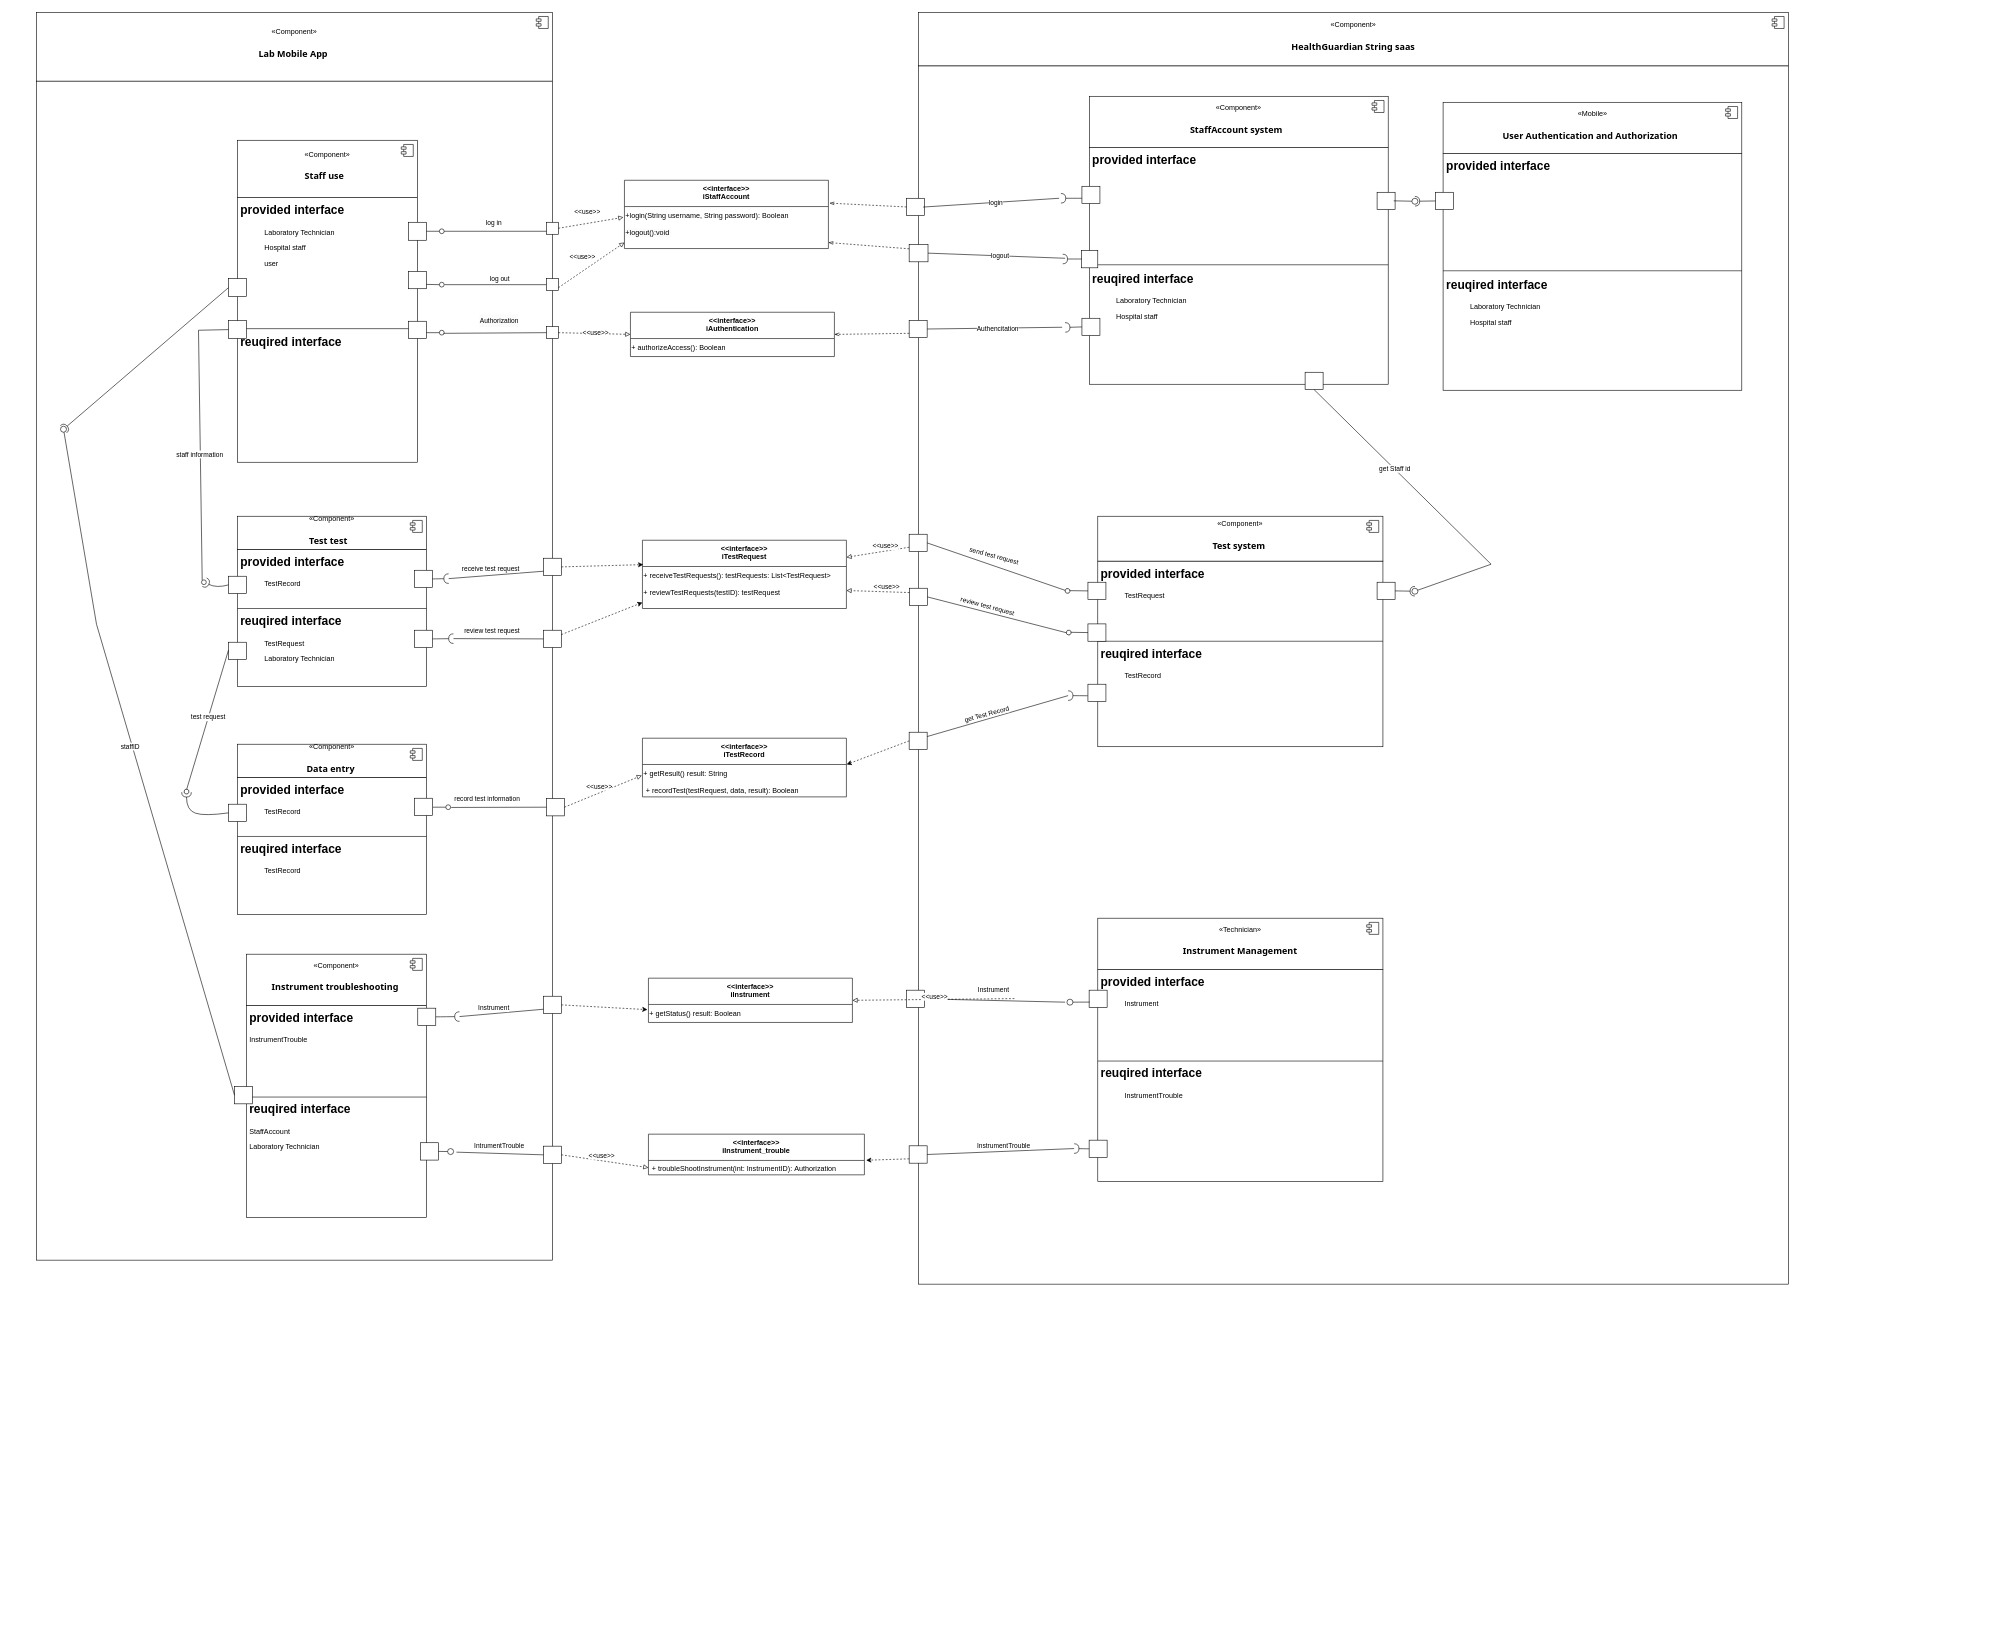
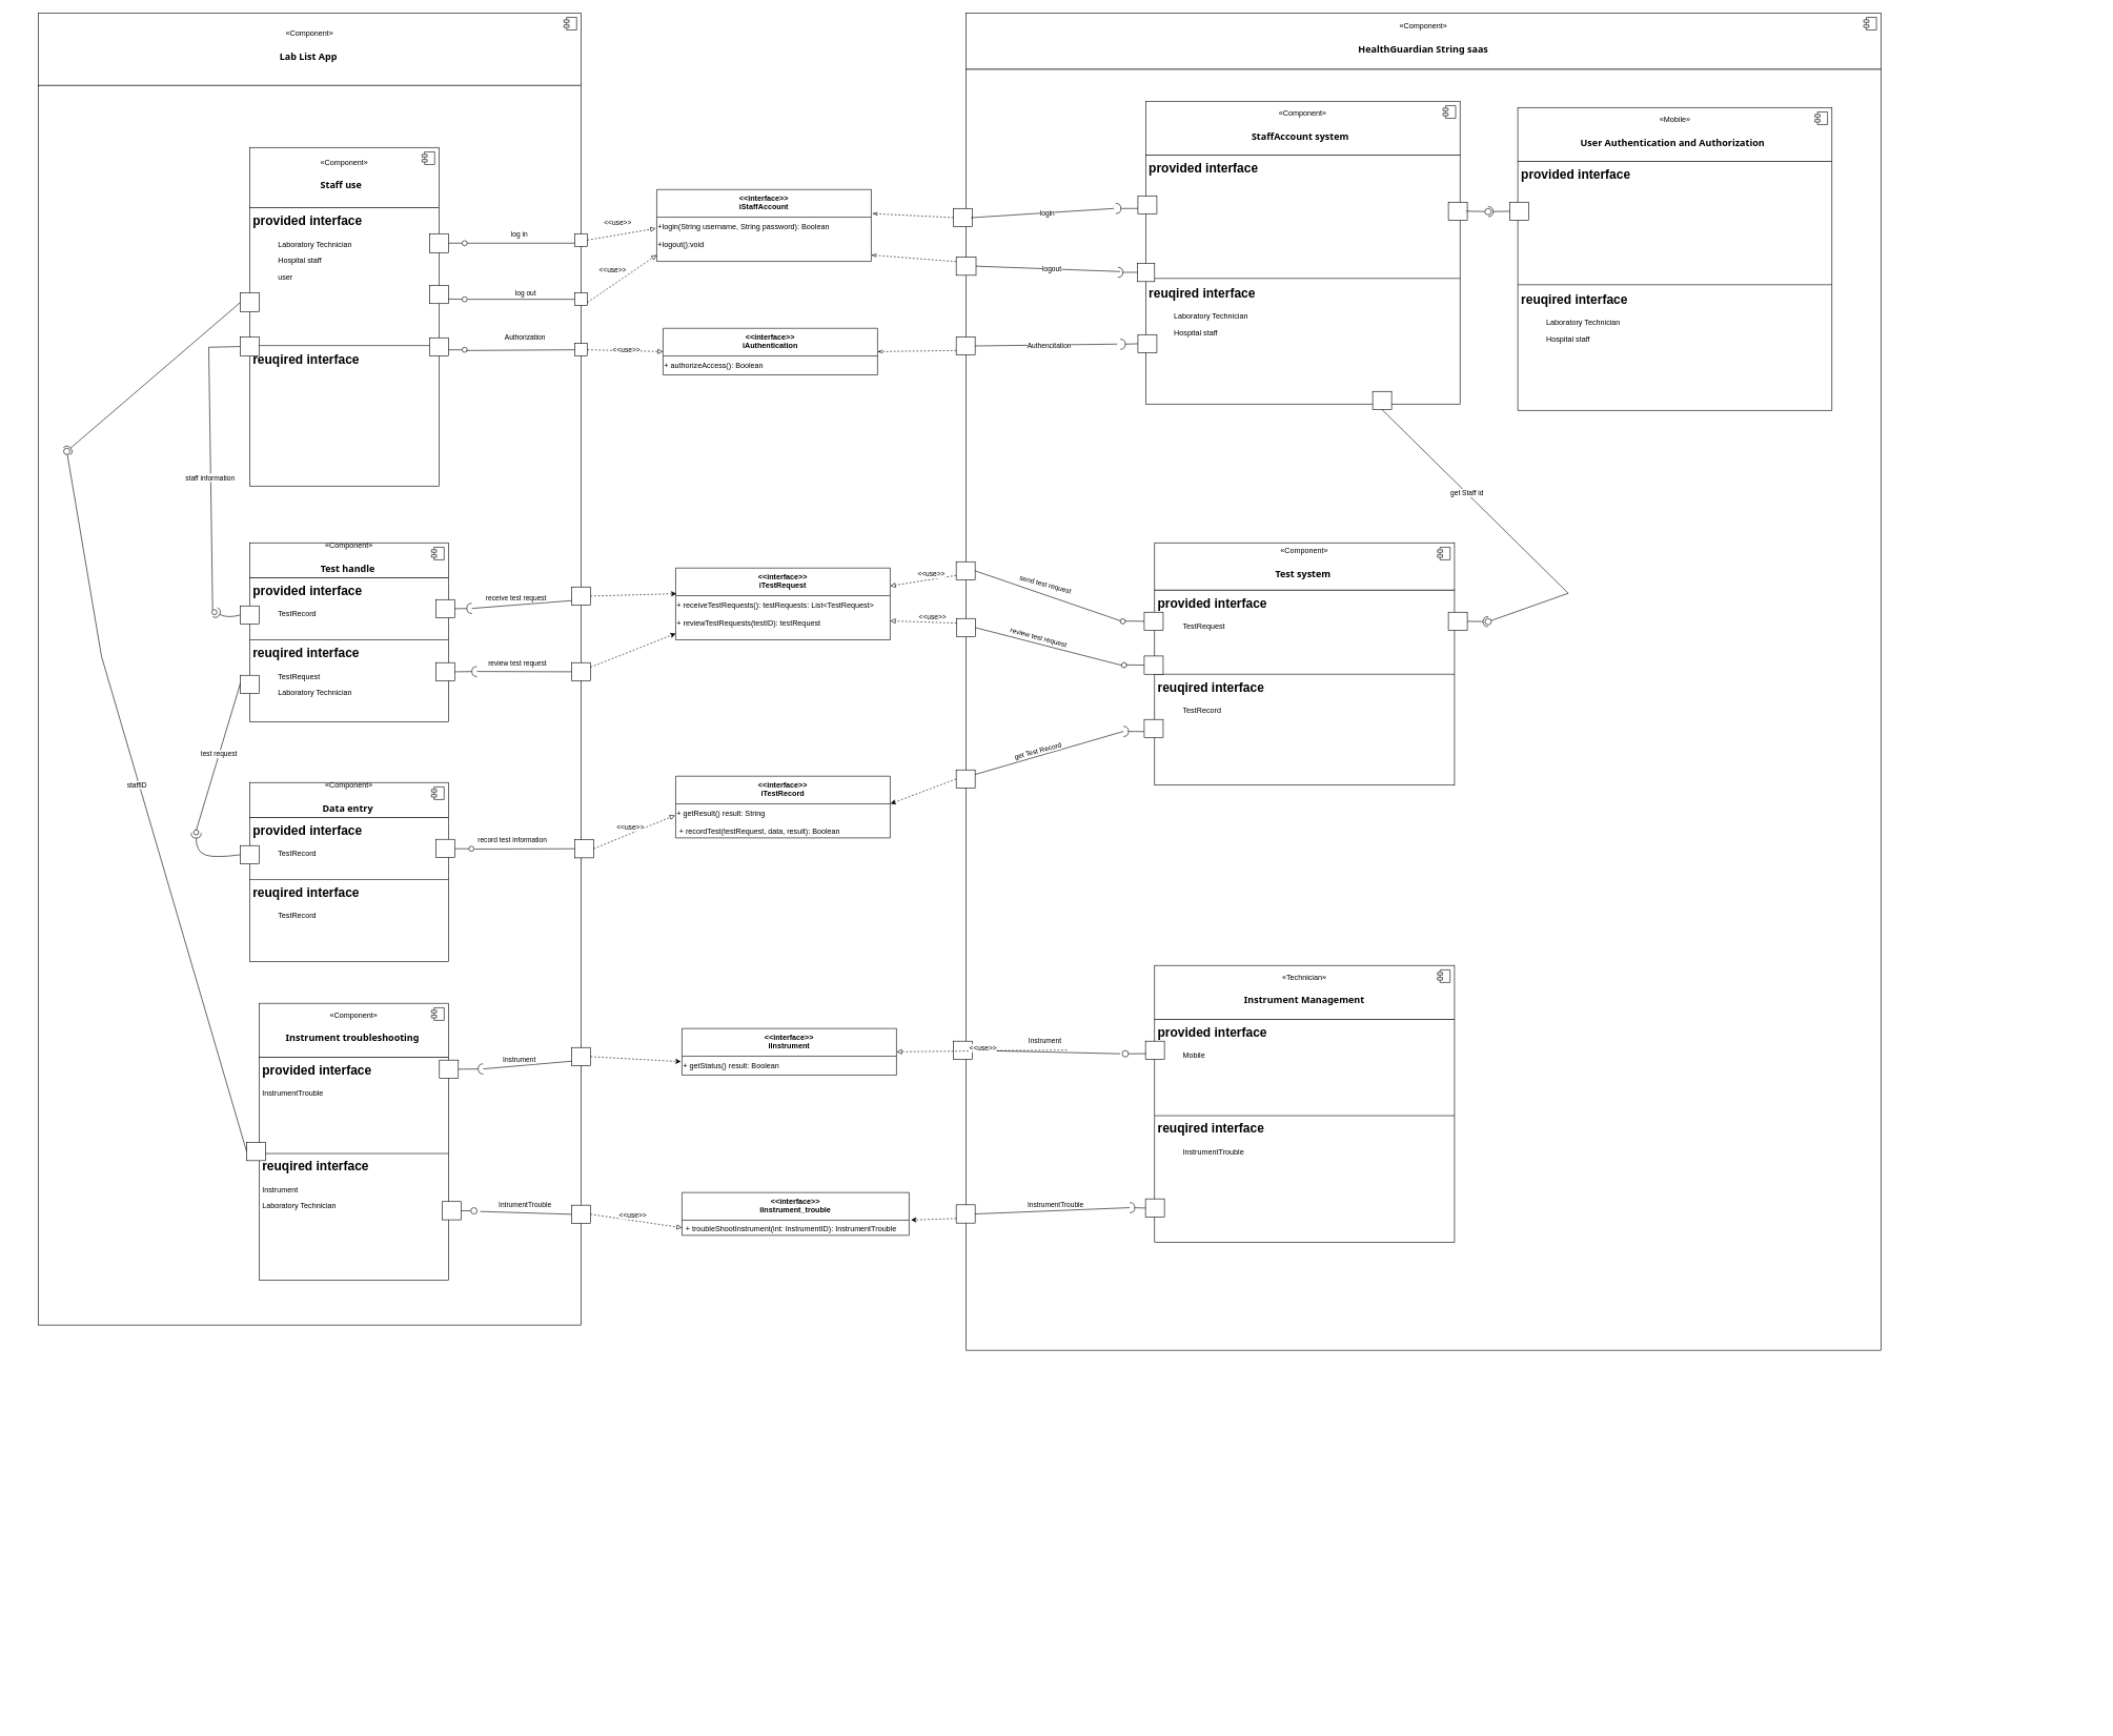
- <mxCell id="3" value="«Component»&lt;br&gt;&lt;h3 style=&quot;border: 0px solid rgb(217, 217, 227); box-sizing: border-box; --tw-border-spacing-x: 0; --tw-border-spacing-y: 0; --tw-translate-x: 0; --tw-translate-y: 0; --tw-rotate: 0; --tw-skew-x: 0; --tw-skew-y: 0; --tw-scale-x: 1; --tw-scale-y: 1; --tw-pan-x: ; --tw-pan-y: ; --tw-pinch-zoom: ; --tw-scroll-snap-strictness: proximity; --tw-gradient-from-position: ; --tw-gradient-via-position: ; --tw-gradient-to-position: ; --tw-ordinal: ; --tw-slashed-zero: ; --tw-numeric-figure: ; --tw-numeric-spacing: ; --tw-numeric-fraction: ; --tw-ring-inset: ; --tw-ring-offset-width: 0px; --tw-ring-offset-color: #fff; --tw-ring-color: rgba(69,89,164,.5); --tw-ring-offset-shadow: 0 0 transparent; --tw-ring-shadow: 0 0 transparent; --tw-shadow: 0 0 transparent; --tw-shadow-colored: 0 0 transparent; --tw-blur: ; --tw-brightness: ; --tw-contrast: ; --tw-grayscale: ; --tw-hue-rotate: ; --tw-invert: ; --tw-saturate: ; --tw-sepia: ; --tw-drop-shadow: ; --tw-backdrop-blur: ; --tw-backdrop-brightness: ; --tw-backdrop-contrast: ; --tw-backdrop-grayscale: ; --tw-backdrop-hue-rotate: ; --tw-backdrop-invert: ; --tw-backdrop-opacity: ; --tw-backdrop-saturate: ; --tw-backdrop-sepia: ; font-size: 1.25em; margin: 1rem 0px 0.5rem; line-height: 1.6; color: var(--tw-prose-headings); font-family: Söhne, ui-sans-serif, system-ui, -apple-system, &amp;quot;Segoe UI&amp;quot;, Roboto, Ubuntu, Cantarell, &amp;quot;Noto Sans&amp;quot;, sans-serif, &amp;quot;Helvetica Neue&amp;quot;, Arial, &amp;quot;Apple Color Emoji&amp;quot;, &amp;quot;Segoe UI Emoji&amp;quot;, &amp;quot;Segoe UI Symbol&amp;quot;, &amp;quot;Noto Color Emoji&amp;quot;; text-align: start;&quot;&gt;Lab Mobile App&amp;nbsp;&lt;/h3&gt;" style="html=1;dropTarget=0;whiteSpace=wrap;" parent="2" vertex="1"><mxGeometry x="40" y="-10" width="860" height="114.85" as="geometry" /></mxCell>
+ <mxCell id="3" value="«Component»&lt;br&gt;&lt;h3 style=&quot;border: 0px solid rgb(217, 217, 227); box-sizing: border-box; --tw-border-spacing-x: 0; --tw-border-spacing-y: 0; --tw-translate-x: 0; --tw-translate-y: 0; --tw-rotate: 0; --tw-skew-x: 0; --tw-skew-y: 0; --tw-scale-x: 1; --tw-scale-y: 1; --tw-pan-x: ; --tw-pan-y: ; --tw-pinch-zoom: ; --tw-scroll-snap-strictness: proximity; --tw-gradient-from-position: ; --tw-gradient-via-position: ; --tw-gradient-to-position: ; --tw-ordinal: ; --tw-slashed-zero: ; --tw-numeric-figure: ; --tw-numeric-spacing: ; --tw-numeric-fraction: ; --tw-ring-inset: ; --tw-ring-offset-width: 0px; --tw-ring-offset-color: #fff; --tw-ring-color: rgba(69,89,164,.5); --tw-ring-offset-shadow: 0 0 transparent; --tw-ring-shadow: 0 0 transparent; --tw-shadow: 0 0 transparent; --tw-shadow-colored: 0 0 transparent; --tw-blur: ; --tw-brightness: ; --tw-contrast: ; --tw-grayscale: ; --tw-hue-rotate: ; --tw-invert: ; --tw-saturate: ; --tw-sepia: ; --tw-drop-shadow: ; --tw-backdrop-blur: ; --tw-backdrop-brightness: ; --tw-backdrop-contrast: ; --tw-backdrop-grayscale: ; --tw-backdrop-hue-rotate: ; --tw-backdrop-invert: ; --tw-backdrop-opacity: ; --tw-backdrop-saturate: ; --tw-backdrop-sepia: ; font-size: 1.25em; margin: 1rem 0px 0.5rem; line-height: 1.6; color: var(--tw-prose-headings); font-family: Söhne, ui-sans-serif, system-ui, -apple-system, &amp;quot;Segoe UI&amp;quot;, Roboto, Ubuntu, Cantarell, &amp;quot;Noto Sans&amp;quot;, sans-serif, &amp;quot;Helvetica Neue&amp;quot;, Arial, &amp;quot;Apple Color Emoji&amp;quot;, &amp;quot;Segoe UI Emoji&amp;quot;, &amp;quot;Segoe UI Symbol&amp;quot;, &amp;quot;Noto Color Emoji&amp;quot;; text-align: start;&quot;&gt;Lab List App&amp;nbsp;&lt;/h3&gt;" style="html=1;dropTarget=0;whiteSpace=wrap;" parent="2" vertex="1"><mxGeometry x="40" y="-10" width="860" height="114.85" as="geometry" /></mxCell>
- <mxCell id="20" value="«Component»&lt;br&gt;&lt;h3 style=&quot;border: 0px solid rgb(217, 217, 227); box-sizing: border-box; --tw-border-spacing-x: 0; --tw-border-spacing-y: 0; --tw-translate-x: 0; --tw-translate-y: 0; --tw-rotate: 0; --tw-skew-x: 0; --tw-skew-y: 0; --tw-scale-x: 1; --tw-scale-y: 1; --tw-pan-x: ; --tw-pan-y: ; --tw-pinch-zoom: ; --tw-scroll-snap-strictness: proximity; --tw-gradient-from-position: ; --tw-gradient-via-position: ; --tw-gradient-to-position: ; --tw-ordinal: ; --tw-slashed-zero: ; --tw-numeric-figure: ; --tw-numeric-spacing: ; --tw-numeric-fraction: ; --tw-ring-inset: ; --tw-ring-offset-width: 0px; --tw-ring-offset-color: #fff; --tw-ring-color: rgba(69,89,164,.5); --tw-ring-offset-shadow: 0 0 transparent; --tw-ring-shadow: 0 0 transparent; --tw-shadow: 0 0 transparent; --tw-shadow-colored: 0 0 transparent; --tw-blur: ; --tw-brightness: ; --tw-contrast: ; --tw-grayscale: ; --tw-hue-rotate: ; --tw-invert: ; --tw-saturate: ; --tw-sepia: ; --tw-drop-shadow: ; --tw-backdrop-blur: ; --tw-backdrop-brightness: ; --tw-backdrop-contrast: ; --tw-backdrop-grayscale: ; --tw-backdrop-hue-rotate: ; --tw-backdrop-invert: ; --tw-backdrop-opacity: ; --tw-backdrop-saturate: ; --tw-backdrop-sepia: ; font-size: 1.25em; margin: 1rem 0px 0.5rem; line-height: 1.6; color: var(--tw-prose-headings); font-family: Söhne, ui-sans-serif, system-ui, -apple-system, &amp;quot;Segoe UI&amp;quot;, Roboto, Ubuntu, Cantarell, &amp;quot;Noto Sans&amp;quot;, sans-serif, &amp;quot;Helvetica Neue&amp;quot;, Arial, &amp;quot;Apple Color Emoji&amp;quot;, &amp;quot;Segoe UI Emoji&amp;quot;, &amp;quot;Segoe UI Symbol&amp;quot;, &amp;quot;Noto Color Emoji&amp;quot;; text-align: start;&quot;&gt;Test test&amp;nbsp;&lt;/h3&gt;" style="html=1;dropTarget=0;whiteSpace=wrap;" parent="16" vertex="1"><mxGeometry width="315" height="55.202" as="geometry" /></mxCell>
+ <mxCell id="20" value="«Component»&lt;br&gt;&lt;h3 style=&quot;border: 0px solid rgb(217, 217, 227); box-sizing: border-box; --tw-border-spacing-x: 0; --tw-border-spacing-y: 0; --tw-translate-x: 0; --tw-translate-y: 0; --tw-rotate: 0; --tw-skew-x: 0; --tw-skew-y: 0; --tw-scale-x: 1; --tw-scale-y: 1; --tw-pan-x: ; --tw-pan-y: ; --tw-pinch-zoom: ; --tw-scroll-snap-strictness: proximity; --tw-gradient-from-position: ; --tw-gradient-via-position: ; --tw-gradient-to-position: ; --tw-ordinal: ; --tw-slashed-zero: ; --tw-numeric-figure: ; --tw-numeric-spacing: ; --tw-numeric-fraction: ; --tw-ring-inset: ; --tw-ring-offset-width: 0px; --tw-ring-offset-color: #fff; --tw-ring-color: rgba(69,89,164,.5); --tw-ring-offset-shadow: 0 0 transparent; --tw-ring-shadow: 0 0 transparent; --tw-shadow: 0 0 transparent; --tw-shadow-colored: 0 0 transparent; --tw-blur: ; --tw-brightness: ; --tw-contrast: ; --tw-grayscale: ; --tw-hue-rotate: ; --tw-invert: ; --tw-saturate: ; --tw-sepia: ; --tw-drop-shadow: ; --tw-backdrop-blur: ; --tw-backdrop-brightness: ; --tw-backdrop-contrast: ; --tw-backdrop-grayscale: ; --tw-backdrop-hue-rotate: ; --tw-backdrop-invert: ; --tw-backdrop-opacity: ; --tw-backdrop-saturate: ; --tw-backdrop-sepia: ; font-size: 1.25em; margin: 1rem 0px 0.5rem; line-height: 1.6; color: var(--tw-prose-headings); font-family: Söhne, ui-sans-serif, system-ui, -apple-system, &amp;quot;Segoe UI&amp;quot;, Roboto, Ubuntu, Cantarell, &amp;quot;Noto Sans&amp;quot;, sans-serif, &amp;quot;Helvetica Neue&amp;quot;, Arial, &amp;quot;Apple Color Emoji&amp;quot;, &amp;quot;Segoe UI Emoji&amp;quot;, &amp;quot;Segoe UI Symbol&amp;quot;, &amp;quot;Noto Color Emoji&amp;quot;; text-align: start;&quot;&gt;Test handle&amp;nbsp;&lt;/h3&gt;" style="html=1;dropTarget=0;whiteSpace=wrap;" parent="16" vertex="1"><mxGeometry width="315" height="55.202" as="geometry" /></mxCell>
- <mxCell id="144" value="&lt;h1&gt;&lt;font style=&quot;font-size: 20px;&quot;&gt;provided interface&lt;/font&gt;&lt;/h1&gt;&lt;blockquote style=&quot;margin: 0 0 0 40px; border: none; padding: 0px;&quot;&gt;&lt;p&gt;Instrument&lt;/p&gt;&lt;/blockquote&gt;" style="text;html=1;strokeColor=none;fillColor=none;spacing=5;spacingTop=-20;whiteSpace=wrap;overflow=hidden;rounded=0;" parent="138" vertex="1"><mxGeometry y="85.471" width="475.286" height="152.672" as="geometry" /></mxCell>
+ <mxCell id="144" value="&lt;h1&gt;&lt;font style=&quot;font-size: 20px;&quot;&gt;provided interface&lt;/font&gt;&lt;/h1&gt;&lt;blockquote style=&quot;margin: 0 0 0 40px; border: none; padding: 0px;&quot;&gt;&lt;p&gt;Mobile&lt;/p&gt;&lt;/blockquote&gt;" style="text;html=1;strokeColor=none;fillColor=none;spacing=5;spacingTop=-20;whiteSpace=wrap;overflow=hidden;rounded=0;" parent="138" vertex="1"><mxGeometry y="85.471" width="475.286" height="152.672" as="geometry" /></mxCell>
- <mxCell id="45" value="&lt;h1&gt;&lt;font style=&quot;font-size: 20px;&quot;&gt;reuqired interface&lt;/font&gt;&lt;/h1&gt;&lt;p&gt;StaffAccount&lt;br&gt;&lt;/p&gt;&lt;p&gt;Laboratory Technician&lt;br&gt;&lt;/p&gt;" style="text;html=1;strokeColor=none;fillColor=none;spacing=5;spacingTop=-20;whiteSpace=wrap;overflow=hidden;rounded=0;" parent="43" vertex="1"><mxGeometry y="238.143" width="300" height="181.212" as="geometry" /></mxCell>
+ <mxCell id="45" value="&lt;h1&gt;&lt;font style=&quot;font-size: 20px;&quot;&gt;reuqired interface&lt;/font&gt;&lt;/h1&gt;&lt;p&gt;Instrument&lt;br&gt;&lt;/p&gt;&lt;p&gt;Laboratory Technician&lt;br&gt;&lt;/p&gt;" style="text;html=1;strokeColor=none;fillColor=none;spacing=5;spacingTop=-20;whiteSpace=wrap;overflow=hidden;rounded=0;" parent="43" vertex="1"><mxGeometry y="238.143" width="300" height="181.212" as="geometry" /></mxCell>
- <mxCell id="226" value="+ troubleShootInstrument(int: InstrumentID): Authorization" style="text;align=left;verticalAlign=top;spacingLeft=4;spacingRight=4;overflow=hidden;rotatable=0;points=[[0,0.5],[1,0.5]];portConstraint=eastwest;rounded=0;shadow=0;html=0;" parent="225" vertex="1"><mxGeometry y="43.8" width="360" height="24" as="geometry" /></mxCell>
+ <mxCell id="226" value="+ troubleShootInstrument(int: InstrumentID): InstrumentTrouble" style="text;align=left;verticalAlign=top;spacingLeft=4;spacingRight=4;overflow=hidden;rotatable=0;points=[[0,0.5],[1,0.5]];portConstraint=eastwest;rounded=0;shadow=0;html=0;" parent="225" vertex="1"><mxGeometry y="43.8" width="360" height="24" as="geometry" /></mxCell>
